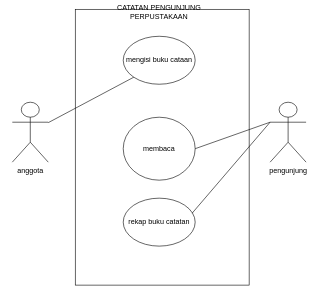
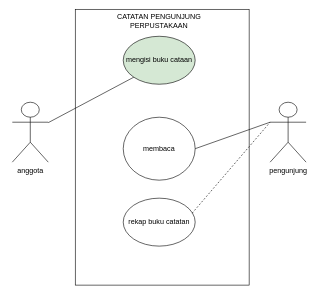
- <mxCell id="8" value="CATATAN PENGUNJUNG PERPUSTAKAAN" style="text;html=1;strokeColor=none;fillColor=none;align=center;verticalAlign=middle;whiteSpace=wrap;rounded=0;" vertex="1" parent="1"><mxGeometry x="170" y="5" width="190" height="30" as="geometry" /></mxCell>
+ <mxCell id="8" value="CATATAN PENGUNJUNG PERPUSTAKAAN" style="text;html=1;strokeColor=none;fillColor=none;align=center;verticalAlign=middle;whiteSpace=wrap;rounded=0;" vertex="1" parent="1"><mxGeometry x="170" y="20" width="190" height="30" as="geometry" /></mxCell>
- <mxCell id="7" value="mengisi buku cataan" style="ellipse;whiteSpace=wrap;html=1;" vertex="1" parent="1"><mxGeometry x="205" y="60" width="120" height="80" as="geometry" /></mxCell>
+ <mxCell id="7" value="mengisi buku cataan" style="ellipse;whiteSpace=wrap;html=1;fillColor=#d5e8d4;" vertex="1" parent="1"><mxGeometry x="205" y="60" width="120" height="80" as="geometry" /></mxCell>
- <mxCell id="11" value="" style="endArrow=none;html=1;rounded=0;entryX=0;entryY=0.333;entryDx=0;entryDy=0;entryPerimeter=0;exitX=0.958;exitY=0.313;exitDx=0;exitDy=0;exitPerimeter=0;" edge="1" parent="1" source="6" target="4"><mxGeometry width="50" height="50" relative="1" as="geometry"><mxPoint x="335" y="245" as="sourcePoint" /><mxPoint x="460" y="213" as="targetPoint" /></mxGeometry></mxCell>
+ <mxCell id="11" value="" style="endArrow=none;html=1;rounded=0;entryX=0;entryY=0.333;entryDx=0;entryDy=0;entryPerimeter=0;exitX=0.958;exitY=0.313;exitDx=0;exitDy=0;exitPerimeter=0;dashed=1;" edge="1" parent="1" source="6" target="4"><mxGeometry width="50" height="50" relative="1" as="geometry"><mxPoint x="335" y="245" as="sourcePoint" /><mxPoint x="460" y="213" as="targetPoint" /></mxGeometry></mxCell>
